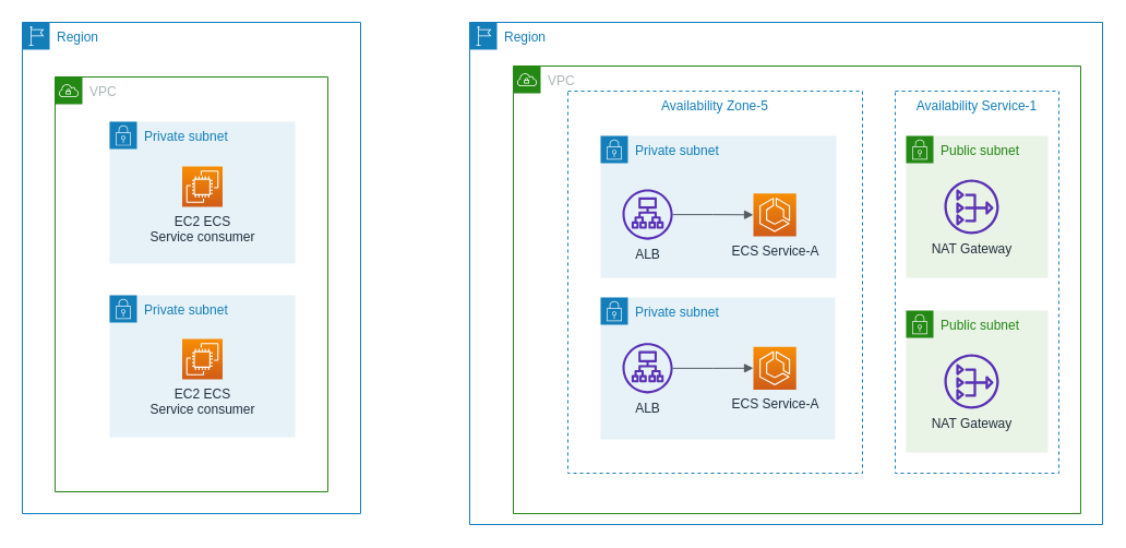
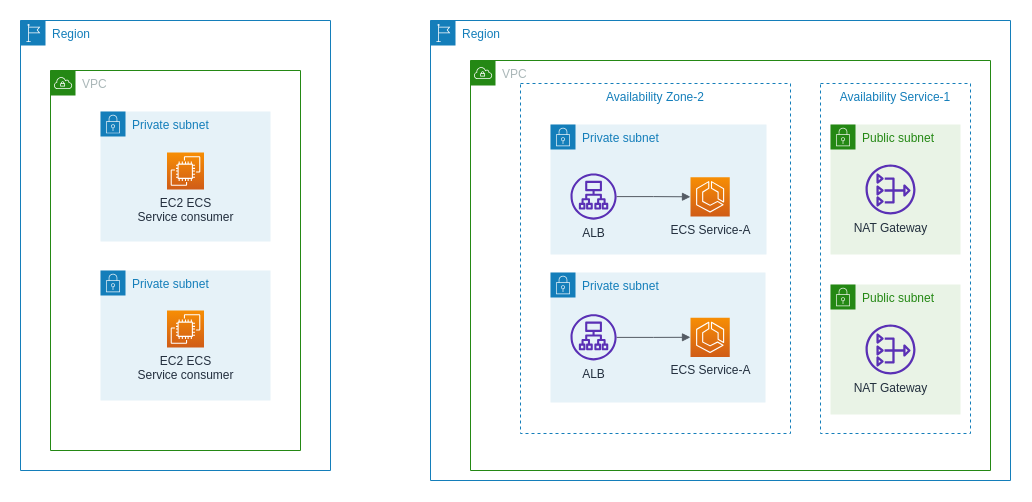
- <mxCell id="4" value="Availability Zone-5" style="fillColor=none;strokeColor=#147EBA;dashed=1;verticalAlign=top;fontStyle=0;fontColor=#147EBA;" parent="1" vertex="1"><mxGeometry x="520" y="83" width="270" height="350" as="geometry" /></mxCell>
+ <mxCell id="4" value="Availability Zone-2" style="fillColor=none;strokeColor=#147EBA;dashed=1;verticalAlign=top;fontStyle=0;fontColor=#147EBA;" parent="1" vertex="1"><mxGeometry x="520" y="83" width="270" height="350" as="geometry" /></mxCell>
